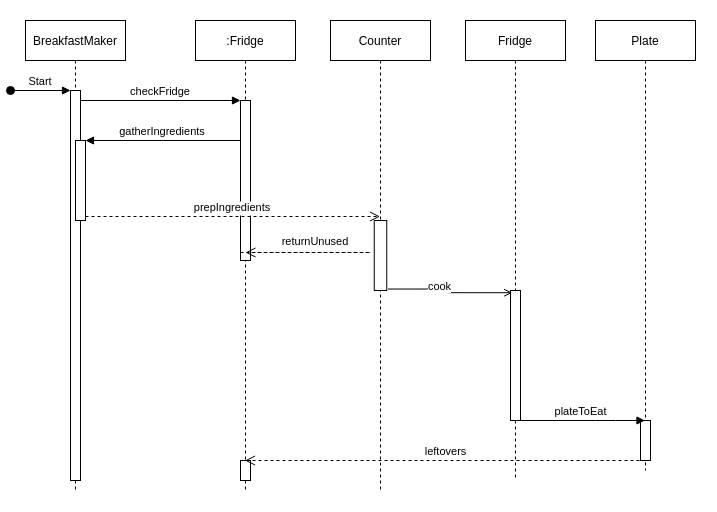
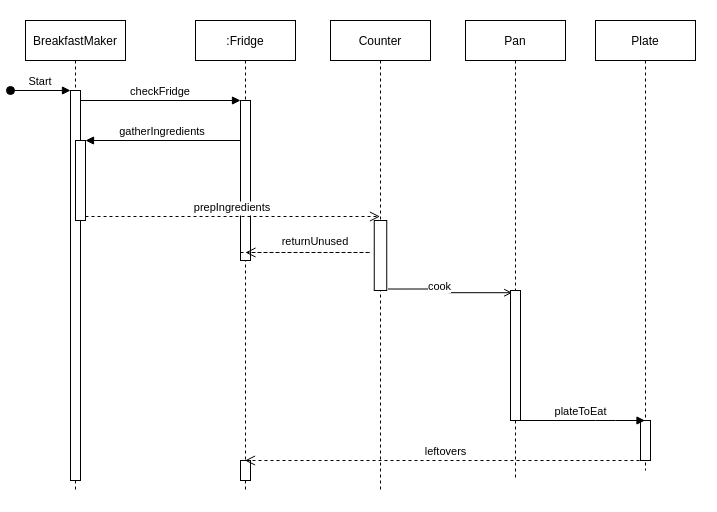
- <mxCell id="15" value="Fridge" style="shape=umlLifeline;perimeter=lifelinePerimeter;container=1;collapsible=0;recursiveResize=0;rounded=0;shadow=0;strokeWidth=1;" vertex="1" parent="1"><mxGeometry x="460" y="20" width="100" height="460" as="geometry" /></mxCell>
+ <mxCell id="15" value="Pan" style="shape=umlLifeline;perimeter=lifelinePerimeter;container=1;collapsible=0;recursiveResize=0;rounded=0;shadow=0;strokeWidth=1;" vertex="1" parent="1"><mxGeometry x="460" y="20" width="100" height="460" as="geometry" /></mxCell>
